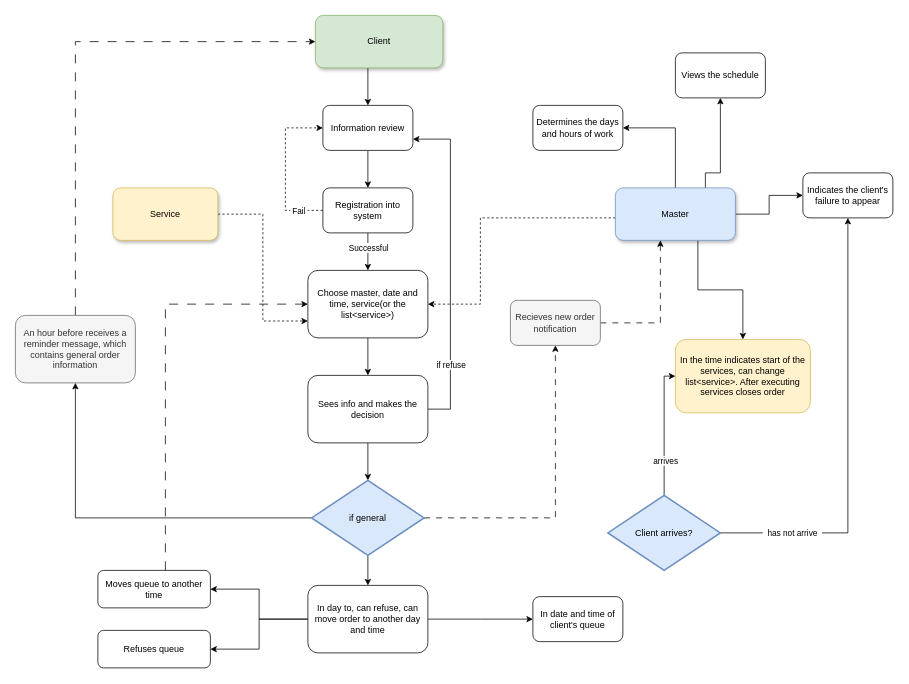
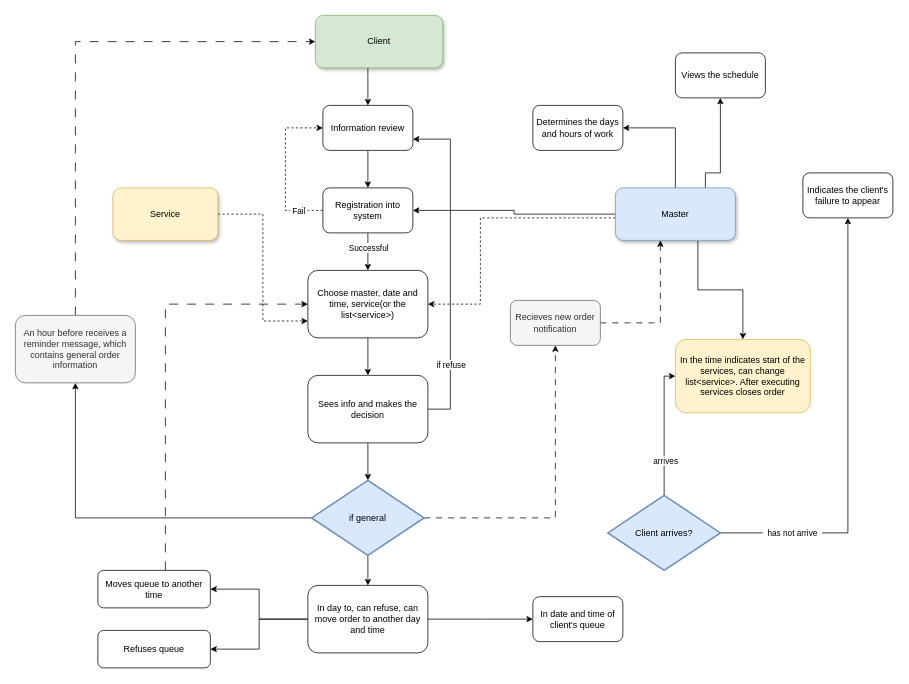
- <mxCell id="7" style="edgeStyle=orthogonalEdgeStyle;rounded=0;orthogonalLoop=1;jettySize=auto;html=1;entryX=0;entryY=0.5;entryDx=0;entryDy=0;" parent="1" source="9" target="31" edge="1"><mxGeometry relative="1" as="geometry" /></mxCell>
+ <mxCell id="7" style="edgeStyle=orthogonalEdgeStyle;rounded=0;orthogonalLoop=1;jettySize=auto;html=1;" parent="1" source="9" target="16" edge="1"><mxGeometry relative="1" as="geometry" /></mxCell>
